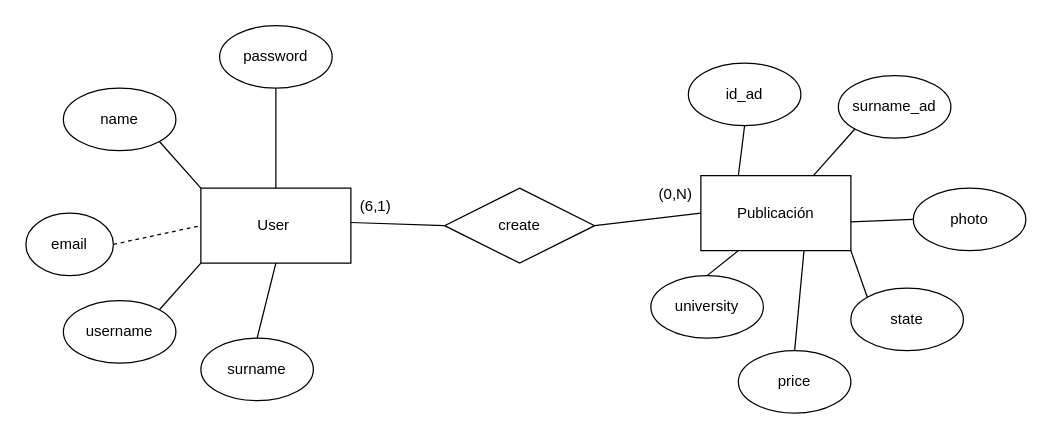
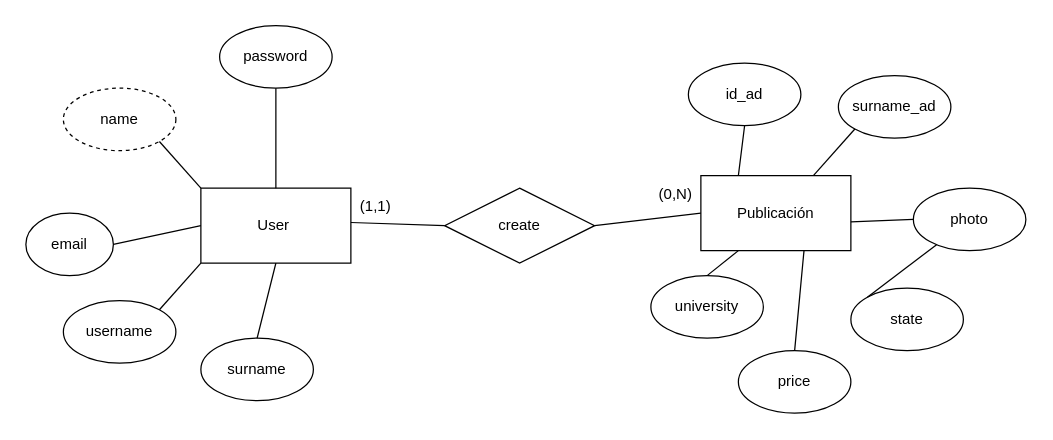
- <mxCell id="4" value="name" style="ellipse;whiteSpace=wrap;html=1;" vertex="1" parent="1"><mxGeometry x="50" y="70" width="90" height="50" as="geometry" /></mxCell>
+ <mxCell id="4" value="name" style="ellipse;whiteSpace=wrap;html=1;dashed=1;" vertex="1" parent="1"><mxGeometry x="50" y="70" width="90" height="50" as="geometry" /></mxCell>
- <mxCell id="25" value="(6,1)" style="text;html=1;strokeColor=none;fillColor=none;align=center;verticalAlign=middle;whiteSpace=wrap;rounded=0;" vertex="1" parent="1"><mxGeometry x="270" y="150" width="60" height="30" as="geometry" /></mxCell>
+ <mxCell id="25" value="(1,1)" style="text;html=1;strokeColor=none;fillColor=none;align=center;verticalAlign=middle;whiteSpace=wrap;rounded=0;" vertex="1" parent="1"><mxGeometry x="270" y="150" width="60" height="30" as="geometry" /></mxCell>
- <mxCell id="12" value="" style="endArrow=none;html=1;rounded=0;exitX=1;exitY=0.5;exitDx=0;exitDy=0;entryX=0;entryY=0.5;entryDx=0;entryDy=0;dashed=1;" edge="1" parent="1" source="8" target="2"><mxGeometry width="50" height="50" relative="1" as="geometry"><mxPoint x="137" y="123" as="sourcePoint" /><mxPoint x="170" y="160" as="targetPoint" /></mxGeometry></mxCell>
+ <mxCell id="12" value="" style="endArrow=none;html=1;rounded=0;exitX=1;exitY=0.5;exitDx=0;exitDy=0;entryX=0;entryY=0.5;entryDx=0;entryDy=0;" edge="1" parent="1" source="8" target="2"><mxGeometry width="50" height="50" relative="1" as="geometry"><mxPoint x="137" y="123" as="sourcePoint" /><mxPoint x="170" y="160" as="targetPoint" /></mxGeometry></mxCell>
- <mxCell id="29" value="" style="endArrow=none;html=1;rounded=0;exitX=0;exitY=0;exitDx=0;exitDy=0;entryX=1;entryY=1;entryDx=0;entryDy=0;" edge="1" parent="1" source="16" target="5"><mxGeometry width="50" height="50" relative="1" as="geometry"><mxPoint x="215" y="280" as="sourcePoint" /><mxPoint x="230" y="220" as="targetPoint" /></mxGeometry></mxCell>
+ <mxCell id="29" value="" style="endArrow=none;html=1;rounded=0;exitX=0;exitY=0;exitDx=0;exitDy=0;" edge="1" parent="1" source="16" target="13"><mxGeometry width="50" height="50" relative="1" as="geometry"><mxPoint x="215" y="280" as="sourcePoint" /><mxPoint x="230" y="220" as="targetPoint" /></mxGeometry></mxCell>
